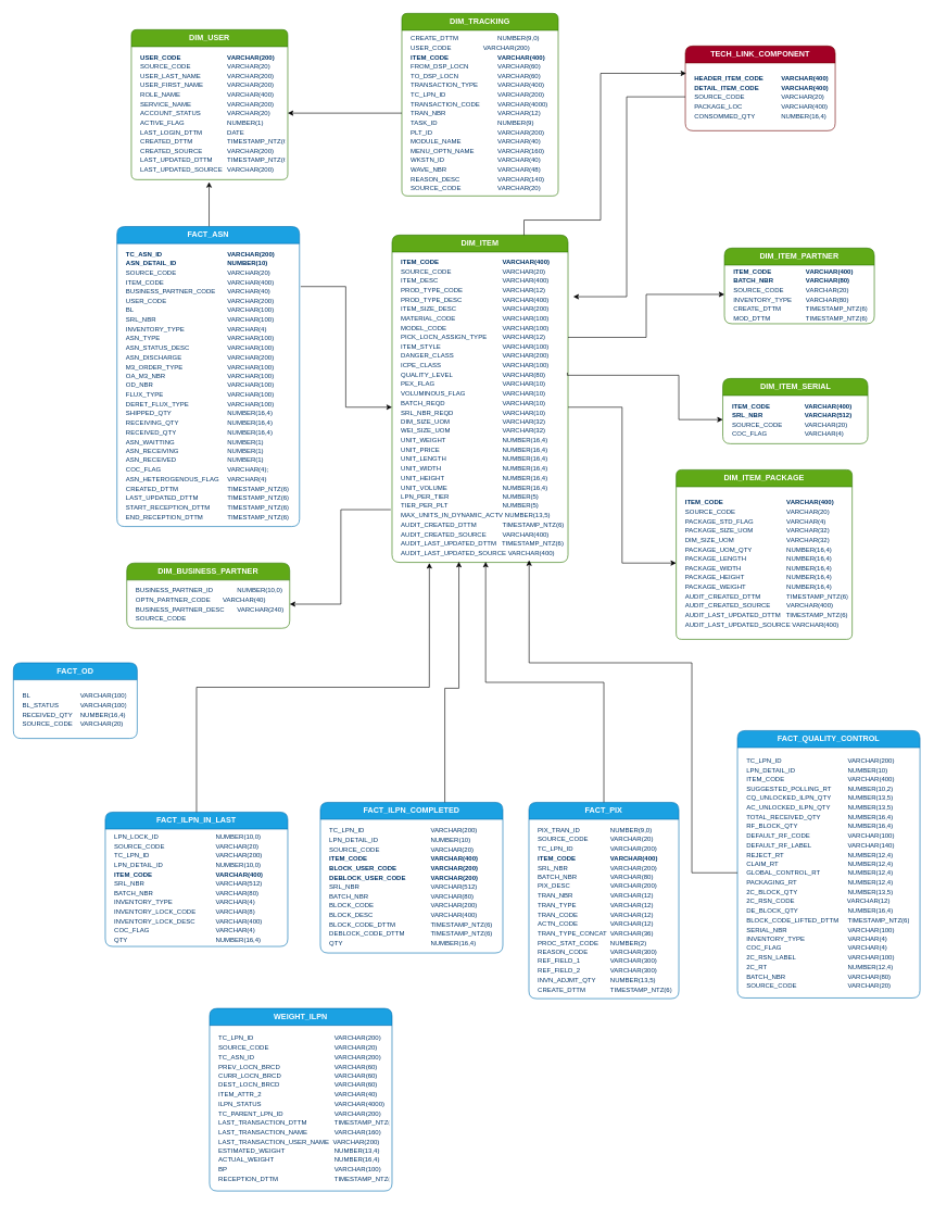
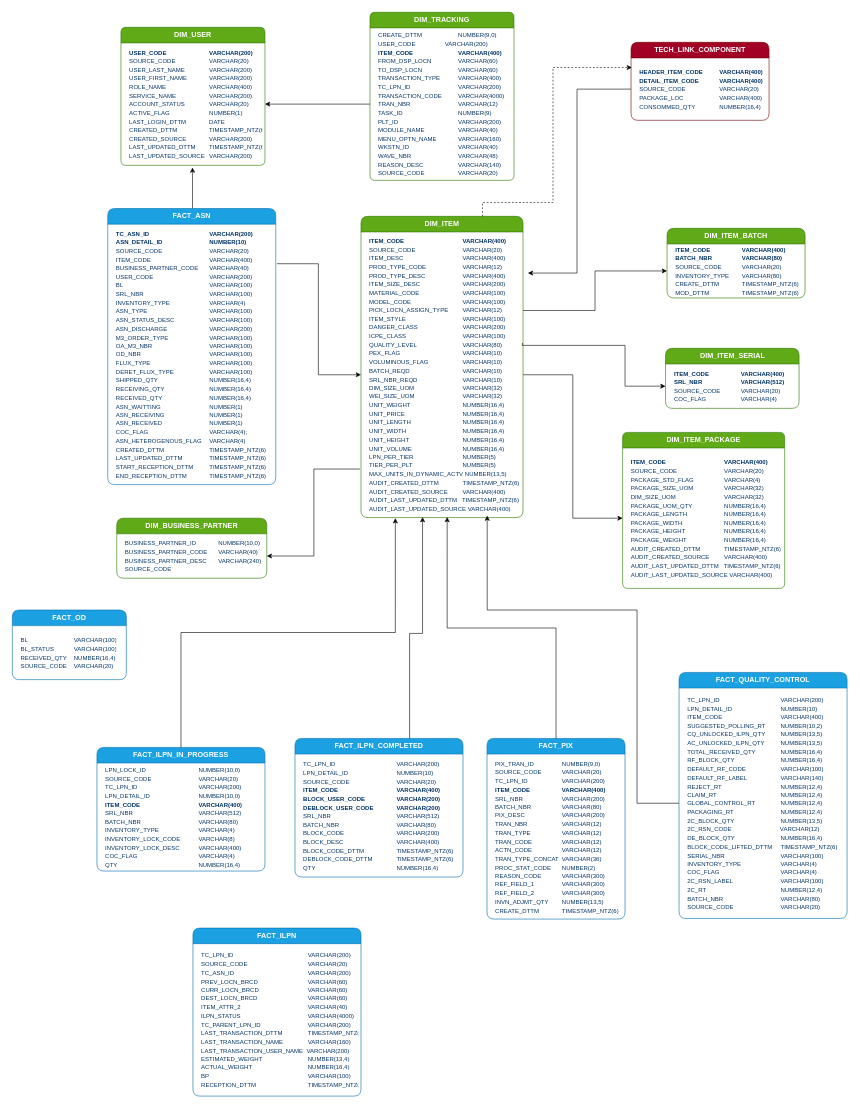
- <mxCell id="28" style="edgeStyle=orthogonalEdgeStyle;rounded=0;orthogonalLoop=1;jettySize=auto;html=1;entryX=0.006;entryY=0.154;entryDx=0;entryDy=0;entryPerimeter=0;exitX=0.75;exitY=0;exitDx=0;exitDy=0;" parent="1" source="3" target="20" edge="1"><mxGeometry relative="1" as="geometry"><mxPoint x="841" y="420" as="sourcePoint" /><Array as="points"><mxPoint x="804" y="337" /><mxPoint x="921" y="337" /><mxPoint x="921" y="112" /></Array></mxGeometry></mxCell>
+ <mxCell id="28" style="edgeStyle=orthogonalEdgeStyle;rounded=0;orthogonalLoop=1;jettySize=auto;html=1;entryX=0.006;entryY=0.154;entryDx=0;entryDy=0;entryPerimeter=0;exitX=0.75;exitY=0;exitDx=0;exitDy=0;dashed=1;" parent="1" source="3" target="20" edge="1"><mxGeometry relative="1" as="geometry"><mxPoint x="841" y="420" as="sourcePoint" /><Array as="points"><mxPoint x="804" y="337" /><mxPoint x="921" y="337" /><mxPoint x="921" y="112" /></Array></mxGeometry></mxCell>
- <mxCell id="5" value="DIM_ITEM_PARTNER" style="swimlane;fontStyle=1;childLayout=stackLayout;horizontal=1;startSize=26;horizontalStack=0;resizeParent=1;resizeParentMax=0;resizeLast=0;collapsible=1;marginBottom=0;whiteSpace=wrap;html=1;fillColor=#60a917;fontColor=#ffffff;strokeColor=#2D7600;rounded=1;" parent="1" vertex="1"><mxGeometry x="1111" y="380" width="230" height="116" as="geometry"><mxRectangle x="920" y="1270" width="140" height="30" as="alternateBounds" /></mxGeometry></mxCell>
+ <mxCell id="5" value="DIM_ITEM_BATCH" style="swimlane;fontStyle=1;childLayout=stackLayout;horizontal=1;startSize=26;horizontalStack=0;resizeParent=1;resizeParentMax=0;resizeLast=0;collapsible=1;marginBottom=0;whiteSpace=wrap;html=1;fillColor=#60a917;fontColor=#ffffff;strokeColor=#2D7600;rounded=1;" parent="1" vertex="1"><mxGeometry x="1111" y="380" width="230" height="116" as="geometry"><mxRectangle x="920" y="1270" width="140" height="30" as="alternateBounds" /></mxGeometry></mxCell>
- <mxCell id="12" value="&lt;p style=&quot;color: rgb(0, 51, 102); text-wrap: nowrap; margin: 0px 0px 0px 8px;&quot;&gt;&lt;font style=&quot;font-size: 10px;&quot;&gt;BUSINESS_PARTNER_ID&lt;span style=&quot;white-space-collapse: preserve;&quot;&gt;&#09;&lt;span style=&quot;white-space-collapse: preserve;&quot;&gt;&#09;&lt;/span&gt;N&lt;/span&gt;UMBER(10,0)&lt;/font&gt;&lt;/p&gt;&lt;p style=&quot;color: rgb(0, 51, 102); text-wrap: nowrap; margin: 0px 0px 0px 8px;&quot;&gt;&lt;span style=&quot;font-size: 10px; background-color: initial;&quot;&gt;OPTN_PARTNER_CODE&lt;span style=&quot;white-space: pre;&quot;&gt;&#09;&lt;/span&gt;VARCHAR(40)&lt;/span&gt;&lt;/p&gt;&lt;p style=&quot;color: rgb(0, 51, 102); text-wrap: nowrap; margin: 0px 0px 0px 8px;&quot;&gt;&lt;span style=&quot;background-color: initial; font-size: 10px;&quot;&gt;BUSINESS_PARTNER_DESC&lt;span style=&quot;white-space-collapse: preserve;&quot;&gt;&#09;&lt;/span&gt;&lt;/span&gt;&lt;span style=&quot;font-size: 10px; background-color: initial;&quot;&gt;VARCHAR(240)&lt;/span&gt;&lt;/p&gt;&lt;p style=&quot;color: rgb(0, 51, 102); text-wrap: nowrap; margin: 0px 0px 0px 8px;&quot;&gt;&lt;span style=&quot;background-color: initial;&quot;&gt;&lt;font style=&quot;font-size: 10px;&quot;&gt;SOURCE_CODE&lt;/font&gt;&lt;/span&gt;&lt;/p&gt;" style="text;strokeColor=none;fillColor=none;align=left;verticalAlign=middle;spacingLeft=4;spacingRight=4;overflow=hidden;points=[[0,0.5],[1,0.5]];portConstraint=eastwest;rotatable=0;whiteSpace=wrap;html=1;rounded=1;" parent="11" vertex="1"><mxGeometry y="26" width="250" height="74" as="geometry" /></mxCell>
+ <mxCell id="12" value="&lt;p style=&quot;color: rgb(0, 51, 102); text-wrap: nowrap; margin: 0px 0px 0px 8px;&quot;&gt;&lt;font style=&quot;font-size: 10px;&quot;&gt;BUSINESS_PARTNER_ID&lt;span style=&quot;white-space-collapse: preserve;&quot;&gt;&#09;&lt;span style=&quot;white-space-collapse: preserve;&quot;&gt;&#09;&lt;/span&gt;N&lt;/span&gt;UMBER(10,0)&lt;/font&gt;&lt;/p&gt;&lt;p style=&quot;color: rgb(0, 51, 102); text-wrap: nowrap; margin: 0px 0px 0px 8px;&quot;&gt;&lt;span style=&quot;font-size: 10px; background-color: initial;&quot;&gt;BUSINESS_PARTNER_CODE&lt;span style=&quot;white-space: pre;&quot;&gt;&#09;&lt;/span&gt;VARCHAR(40)&lt;/span&gt;&lt;/p&gt;&lt;p style=&quot;color: rgb(0, 51, 102); text-wrap: nowrap; margin: 0px 0px 0px 8px;&quot;&gt;&lt;span style=&quot;background-color: initial; font-size: 10px;&quot;&gt;BUSINESS_PARTNER_DESC&lt;span style=&quot;white-space-collapse: preserve;&quot;&gt;&#09;&lt;/span&gt;&lt;/span&gt;&lt;span style=&quot;font-size: 10px; background-color: initial;&quot;&gt;VARCHAR(240)&lt;/span&gt;&lt;/p&gt;&lt;p style=&quot;color: rgb(0, 51, 102); text-wrap: nowrap; margin: 0px 0px 0px 8px;&quot;&gt;&lt;span style=&quot;background-color: initial;&quot;&gt;&lt;font style=&quot;font-size: 10px;&quot;&gt;SOURCE_CODE&lt;/font&gt;&lt;/span&gt;&lt;/p&gt;" style="text;strokeColor=none;fillColor=none;align=left;verticalAlign=middle;spacingLeft=4;spacingRight=4;overflow=hidden;points=[[0,0.5],[1,0.5]];portConstraint=eastwest;rotatable=0;whiteSpace=wrap;html=1;rounded=1;" parent="11" vertex="1"><mxGeometry y="26" width="250" height="74" as="geometry" /></mxCell>
- <mxCell id="37" value="&lt;b&gt;FACT_ILPN_IN_LAST&lt;/b&gt;" style="swimlane;fontStyle=0;childLayout=stackLayout;horizontal=1;startSize=26;horizontalStack=0;resizeParent=1;resizeParentMax=0;resizeLast=0;collapsible=1;marginBottom=0;whiteSpace=wrap;html=1;fillColor=#1ba1e2;fontColor=#ffffff;strokeColor=#006EAF;rounded=1;" parent="1" vertex="1"><mxGeometry x="161" y="1245" width="280" height="206" as="geometry" /></mxCell>
+ <mxCell id="37" value="&lt;b&gt;FACT_ILPN_IN_PROGRESS&lt;/b&gt;" style="swimlane;fontStyle=0;childLayout=stackLayout;horizontal=1;startSize=26;horizontalStack=0;resizeParent=1;resizeParentMax=0;resizeLast=0;collapsible=1;marginBottom=0;whiteSpace=wrap;html=1;fillColor=#1ba1e2;fontColor=#ffffff;strokeColor=#006EAF;rounded=1;" parent="1" vertex="1"><mxGeometry x="161" y="1245" width="280" height="206" as="geometry" /></mxCell>
- <mxCell id="35" value="&lt;b&gt;WEIGHT_ILPN&lt;/b&gt;" style="swimlane;fontStyle=0;childLayout=stackLayout;horizontal=1;startSize=26;horizontalStack=0;resizeParent=1;resizeParentMax=0;resizeLast=0;collapsible=1;marginBottom=0;whiteSpace=wrap;html=1;fillColor=#1ba1e2;fontColor=#ffffff;strokeColor=#006EAF;rounded=1;" parent="1" vertex="1"><mxGeometry x="321" y="1546" width="280" height="280" as="geometry" /></mxCell>
+ <mxCell id="35" value="&lt;b&gt;FACT_ILPN&lt;/b&gt;" style="swimlane;fontStyle=0;childLayout=stackLayout;horizontal=1;startSize=26;horizontalStack=0;resizeParent=1;resizeParentMax=0;resizeLast=0;collapsible=1;marginBottom=0;whiteSpace=wrap;html=1;fillColor=#1ba1e2;fontColor=#ffffff;strokeColor=#006EAF;rounded=1;" parent="1" vertex="1"><mxGeometry x="321" y="1546" width="280" height="280" as="geometry" /></mxCell>
